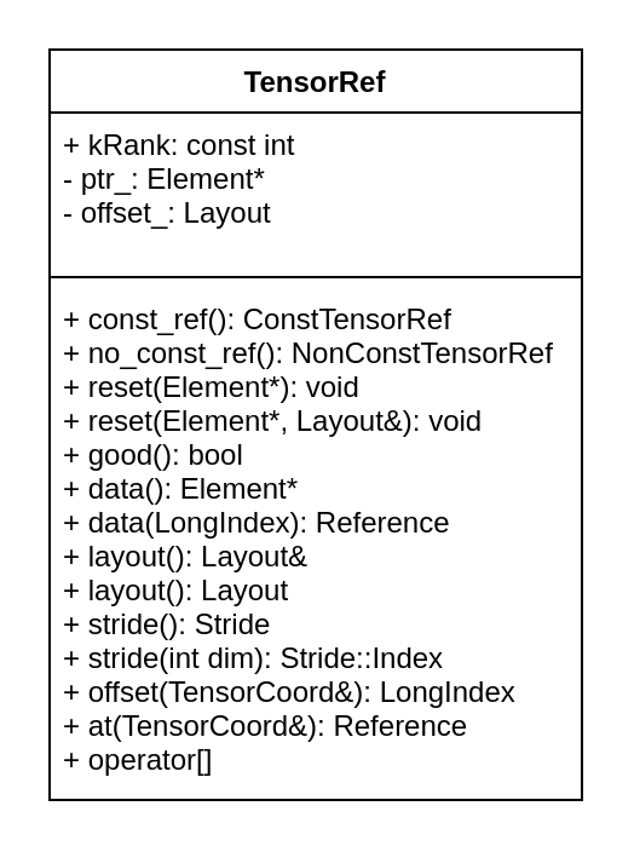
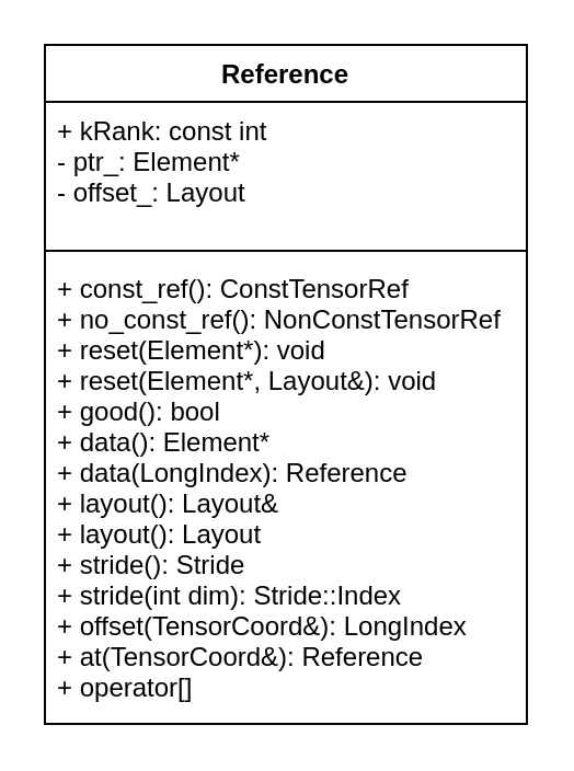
- <mxCell id="2" value="TensorRef" style="swimlane;fontStyle=1;align=center;verticalAlign=top;childLayout=stackLayout;horizontal=1;startSize=26;horizontalStack=0;resizeParent=1;resizeParentMax=0;resizeLast=0;collapsible=1;marginBottom=0;" vertex="1" parent="1"><mxGeometry x="20" y="20" width="220" height="310" as="geometry" /></mxCell>
+ <mxCell id="2" value="Reference" style="swimlane;fontStyle=1;align=center;verticalAlign=top;childLayout=stackLayout;horizontal=1;startSize=26;horizontalStack=0;resizeParent=1;resizeParentMax=0;resizeLast=0;collapsible=1;marginBottom=0;" vertex="1" parent="1"><mxGeometry x="20" y="20" width="220" height="310" as="geometry" /></mxCell>
